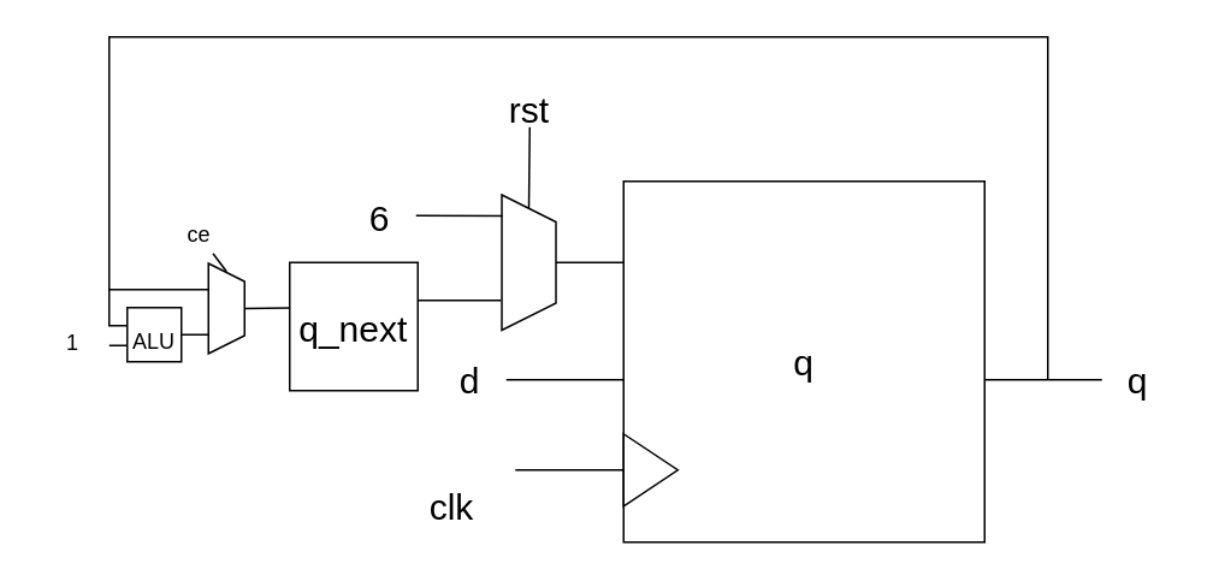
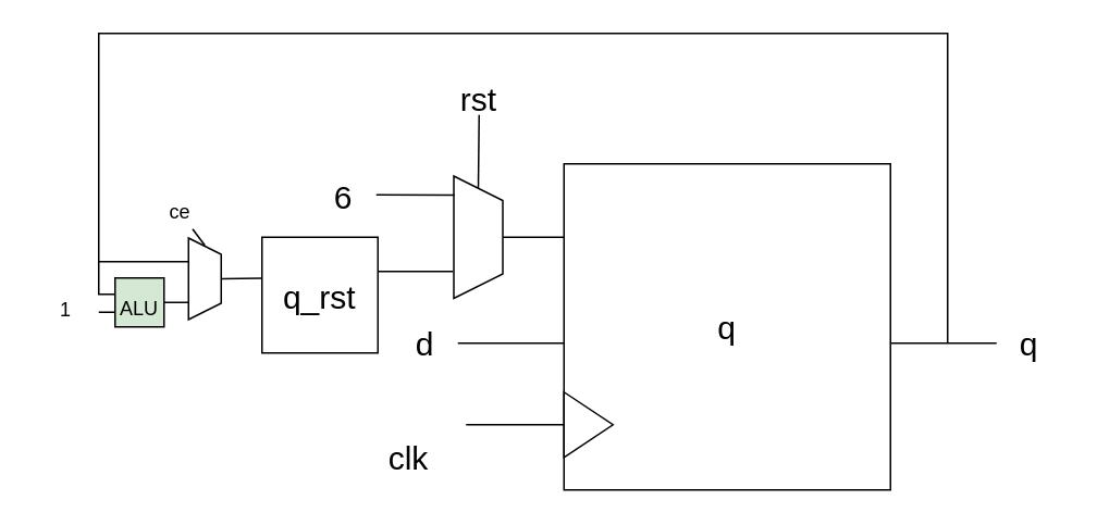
- <mxCell id="3" value="q_next" style="whiteSpace=wrap;html=1;aspect=fixed;fontSize=20;" vertex="1" parent="1"><mxGeometry x="160" y="145" width="71" height="71" as="geometry" /></mxCell>
+ <mxCell id="3" value="q_rst" style="whiteSpace=wrap;html=1;aspect=fixed;fontSize=20;" vertex="1" parent="1"><mxGeometry x="160" y="145" width="71" height="71" as="geometry" /></mxCell>
- <mxCell id="23" value="&lt;font style=&quot;font-size: 12px&quot;&gt;ALU&lt;/font&gt;" style="whiteSpace=wrap;html=1;aspect=fixed;fontSize=20;" vertex="1" parent="1"><mxGeometry x="70" y="170" width="30" height="30" as="geometry" /></mxCell>
+ <mxCell id="23" value="&lt;font style=&quot;font-size: 12px&quot;&gt;ALU&lt;/font&gt;" style="whiteSpace=wrap;html=1;aspect=fixed;fontSize=20;fillColor=#d5e8d4;" vertex="1" parent="1"><mxGeometry x="70" y="170" width="30" height="30" as="geometry" /></mxCell>
